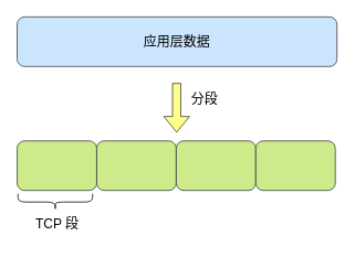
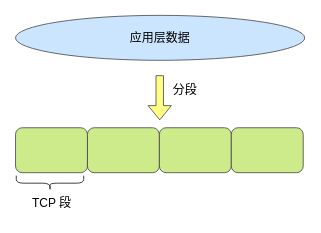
- <mxCell id="2" value="应用层数据" style="rounded=1;whiteSpace=wrap;html=1;fontSize=16;fillColor=#cce5ff;strokeColor=#36393d;" vertex="1" parent="1"><mxGeometry x="20" y="20" width="386" height="60" as="geometry" /></mxCell>
+ <mxCell id="2" value="应用层数据" style="ellipse;whiteSpace=wrap;html=1;fontSize=16;fillColor=#cce5ff;strokeColor=#36393d;" vertex="1" parent="1"><mxGeometry x="20" y="20" width="386" height="60" as="geometry" /></mxCell>
